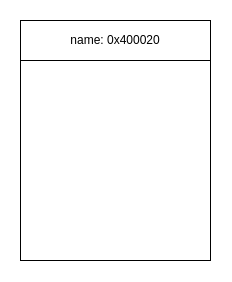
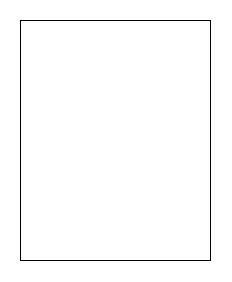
- <mxCell id="3" value="name: 0x400020" style="rounded=0;whiteSpace=wrap;html=1;" vertex="1" parent="1"><mxGeometry x="20" y="20" width="190" height="40" as="geometry" /></mxCell>
